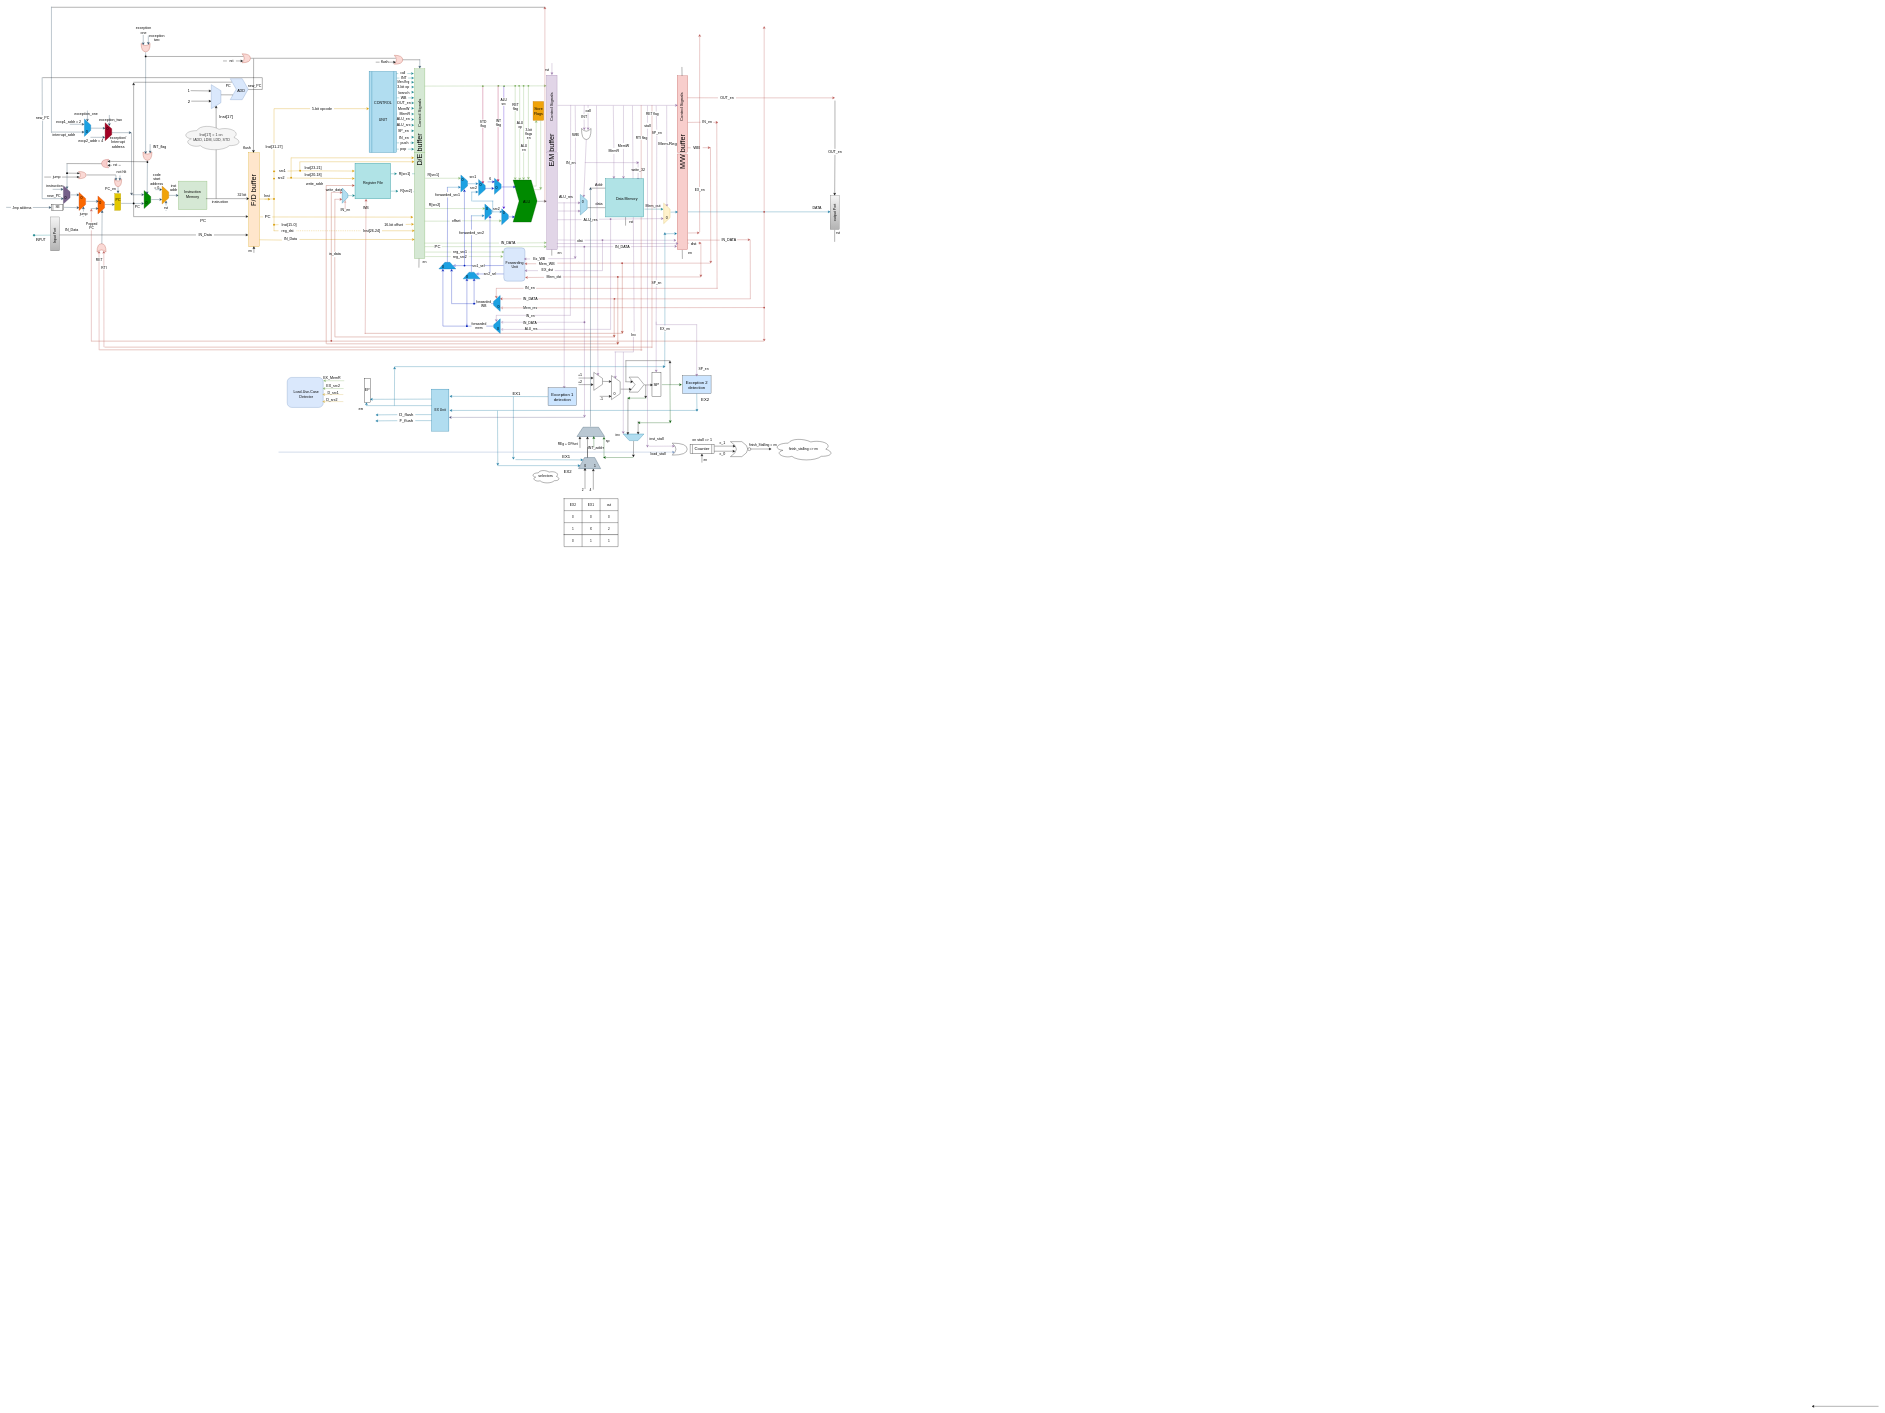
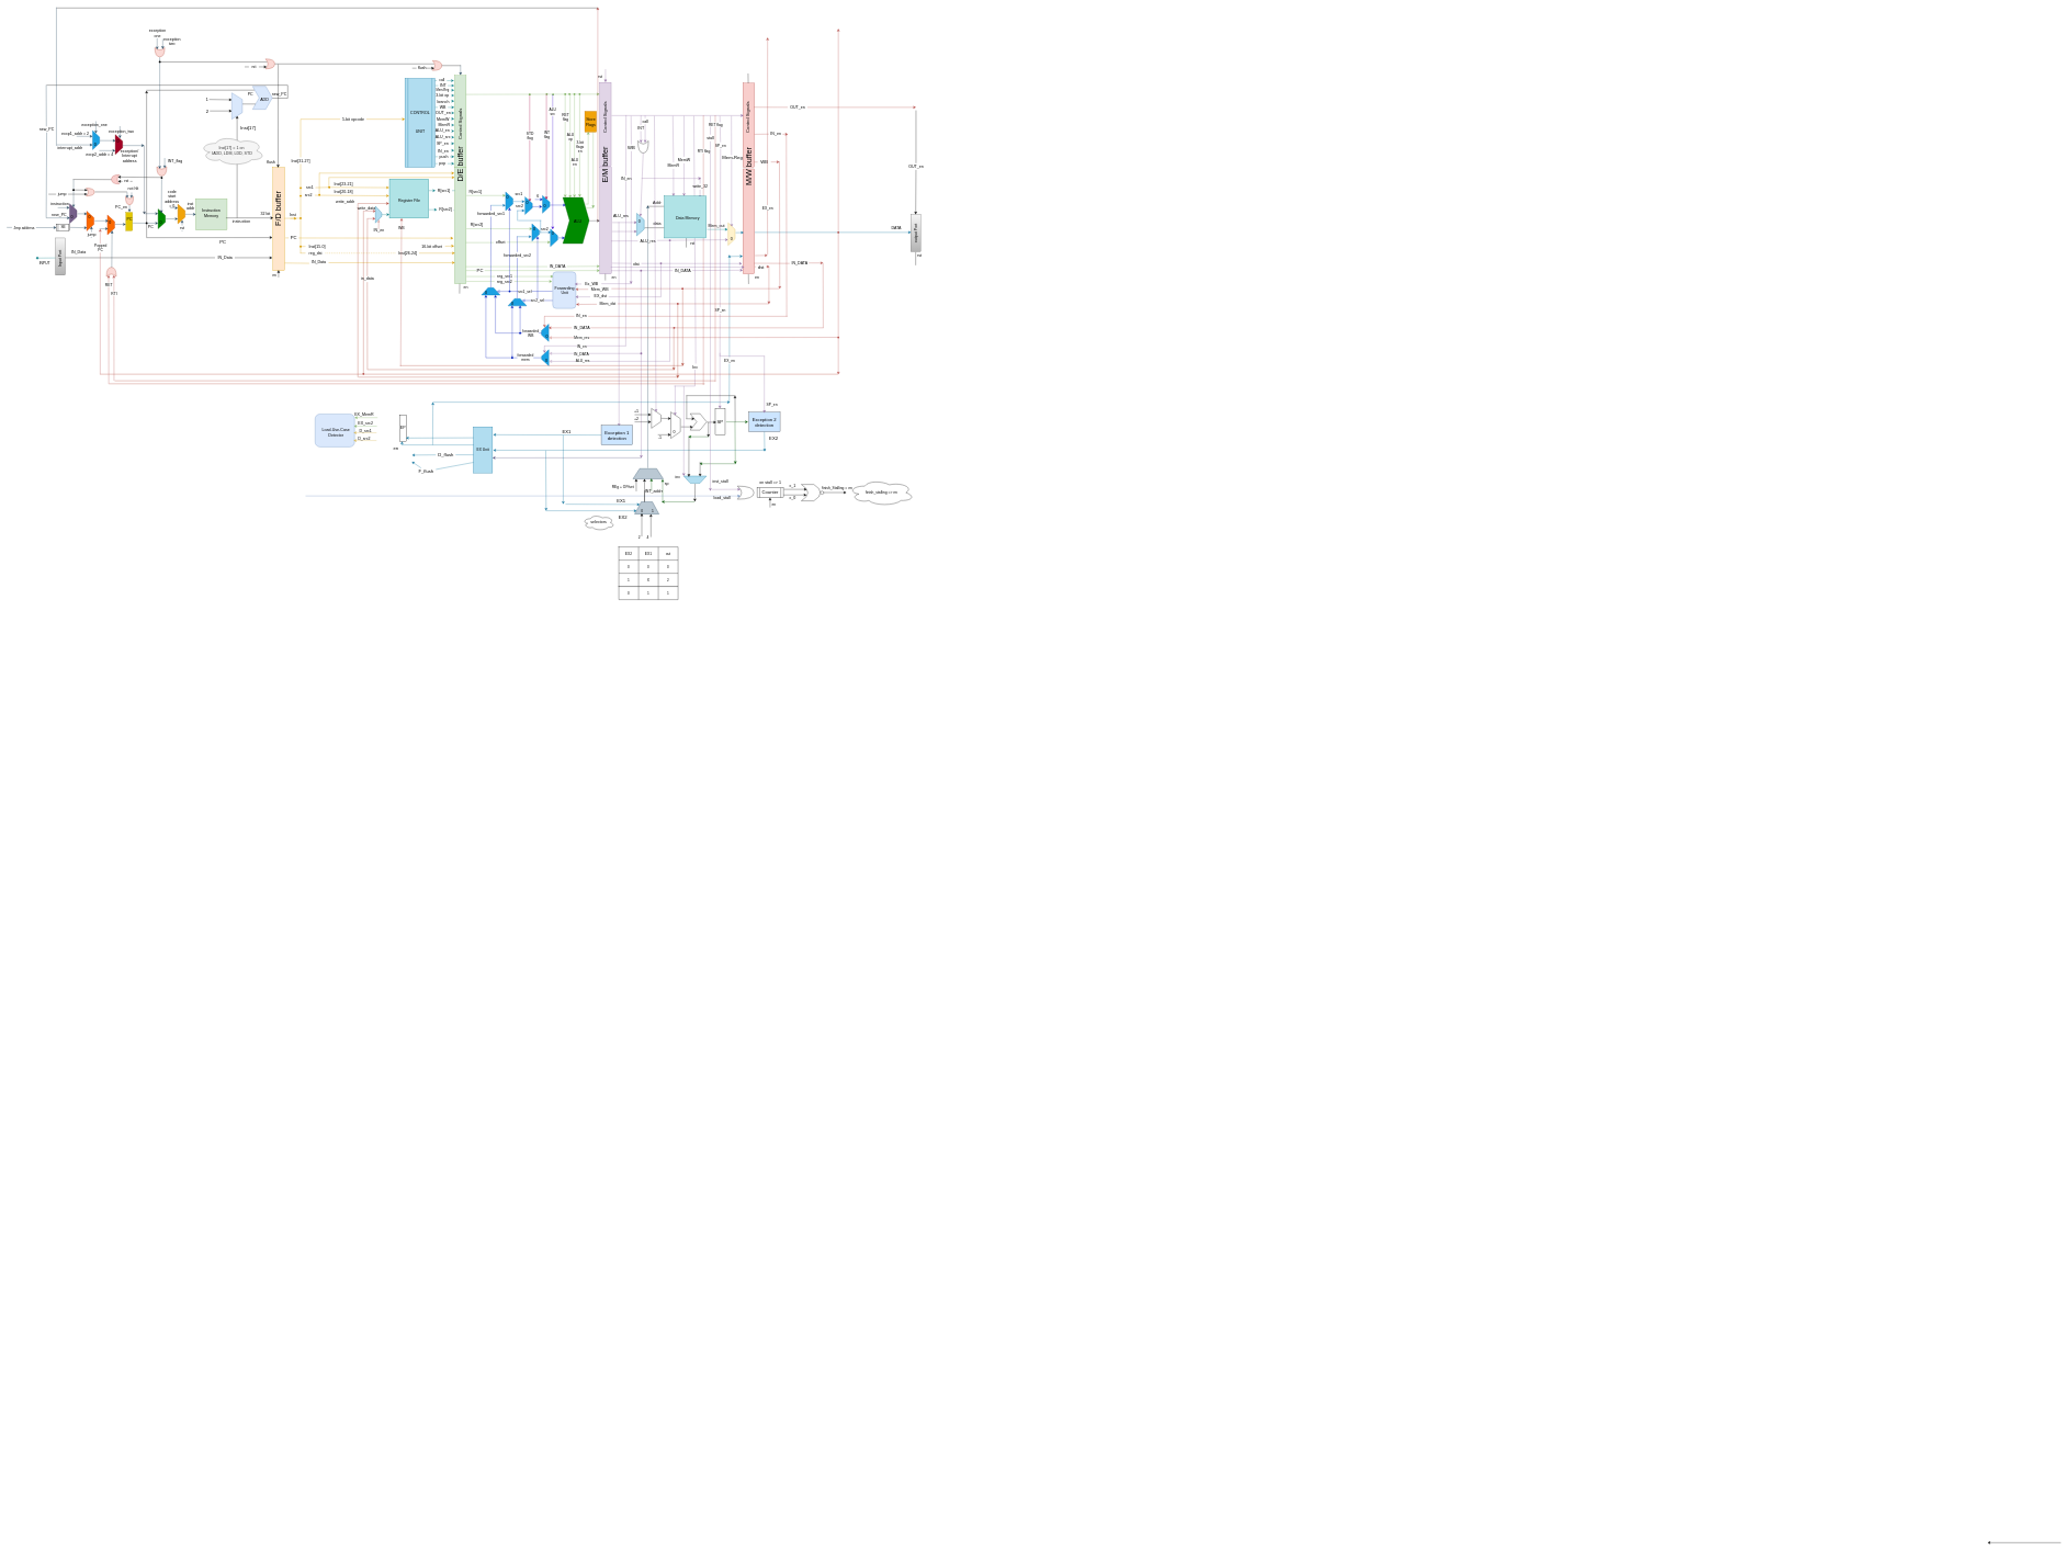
- <mxCell id="180" value="F_flush" style="text;html=1;align=center;verticalAlign=middle;resizable=0;points=[];autosize=1;strokeColor=none;fillColor=none;fontSize=14;" parent="1" vertex="1"><mxGeometry x="1324" y="1391" width="60" height="20" as="geometry" /></mxCell>
+ <mxCell id="180" value="F_flush" style="text;html=1;align=center;verticalAlign=middle;resizable=0;points=[];autosize=1;strokeColor=none;fillColor=none;fontSize=14;" parent="1" vertex="1"><mxGeometry x="1264" y="1421" width="60" height="20" as="geometry" /></mxCell>
